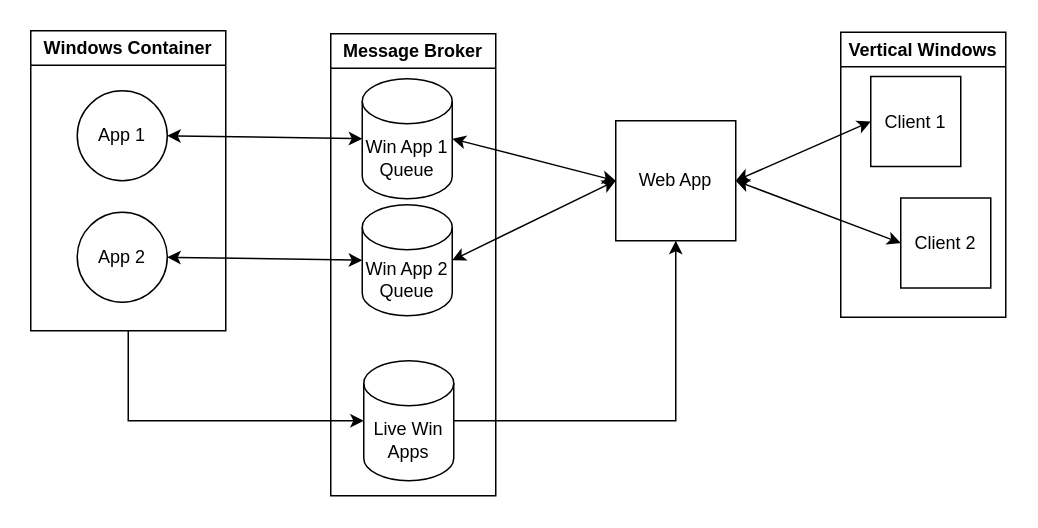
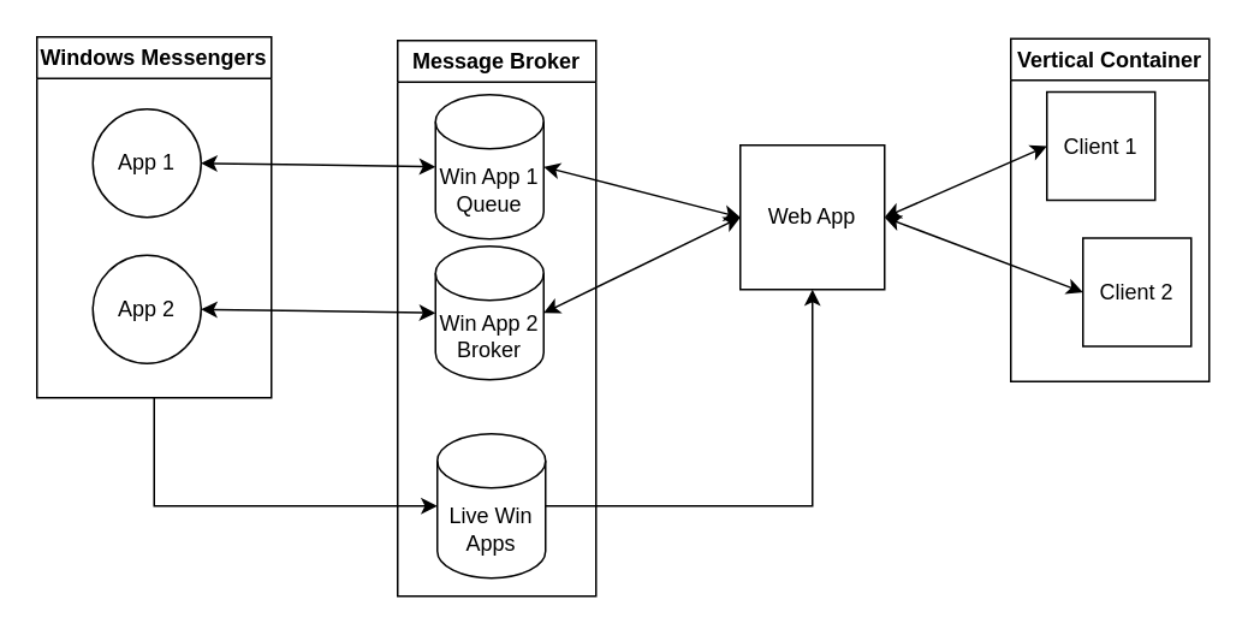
- <mxCell id="3" value="Windows Container" style="swimlane;whiteSpace=wrap;html=1;" vertex="1" parent="1"><mxGeometry x="20" y="20" width="130" height="200" as="geometry" /></mxCell>
+ <mxCell id="3" value="Windows Messengers" style="swimlane;whiteSpace=wrap;html=1;" vertex="1" parent="1"><mxGeometry x="20" y="20" width="130" height="200" as="geometry" /></mxCell>
- <mxCell id="16" value="Vertical Windows" style="swimlane;whiteSpace=wrap;html=1;" vertex="1" parent="1"><mxGeometry x="560" y="21" width="110" height="190" as="geometry" /></mxCell>
+ <mxCell id="16" value="Vertical Container" style="swimlane;whiteSpace=wrap;html=1;" vertex="1" parent="1"><mxGeometry x="560" y="21" width="110" height="190" as="geometry" /></mxCell>
- <mxCell id="8" value="Win App 2 Queue" style="shape=cylinder3;whiteSpace=wrap;html=1;boundedLbl=1;backgroundOutline=1;size=15;" vertex="1" parent="6"><mxGeometry x="21" y="114" width="60" height="74" as="geometry" /></mxCell>
+ <mxCell id="8" value="Win App 2 Broker" style="shape=cylinder3;whiteSpace=wrap;html=1;boundedLbl=1;backgroundOutline=1;size=15;" vertex="1" parent="6"><mxGeometry x="21" y="114" width="60" height="74" as="geometry" /></mxCell>
